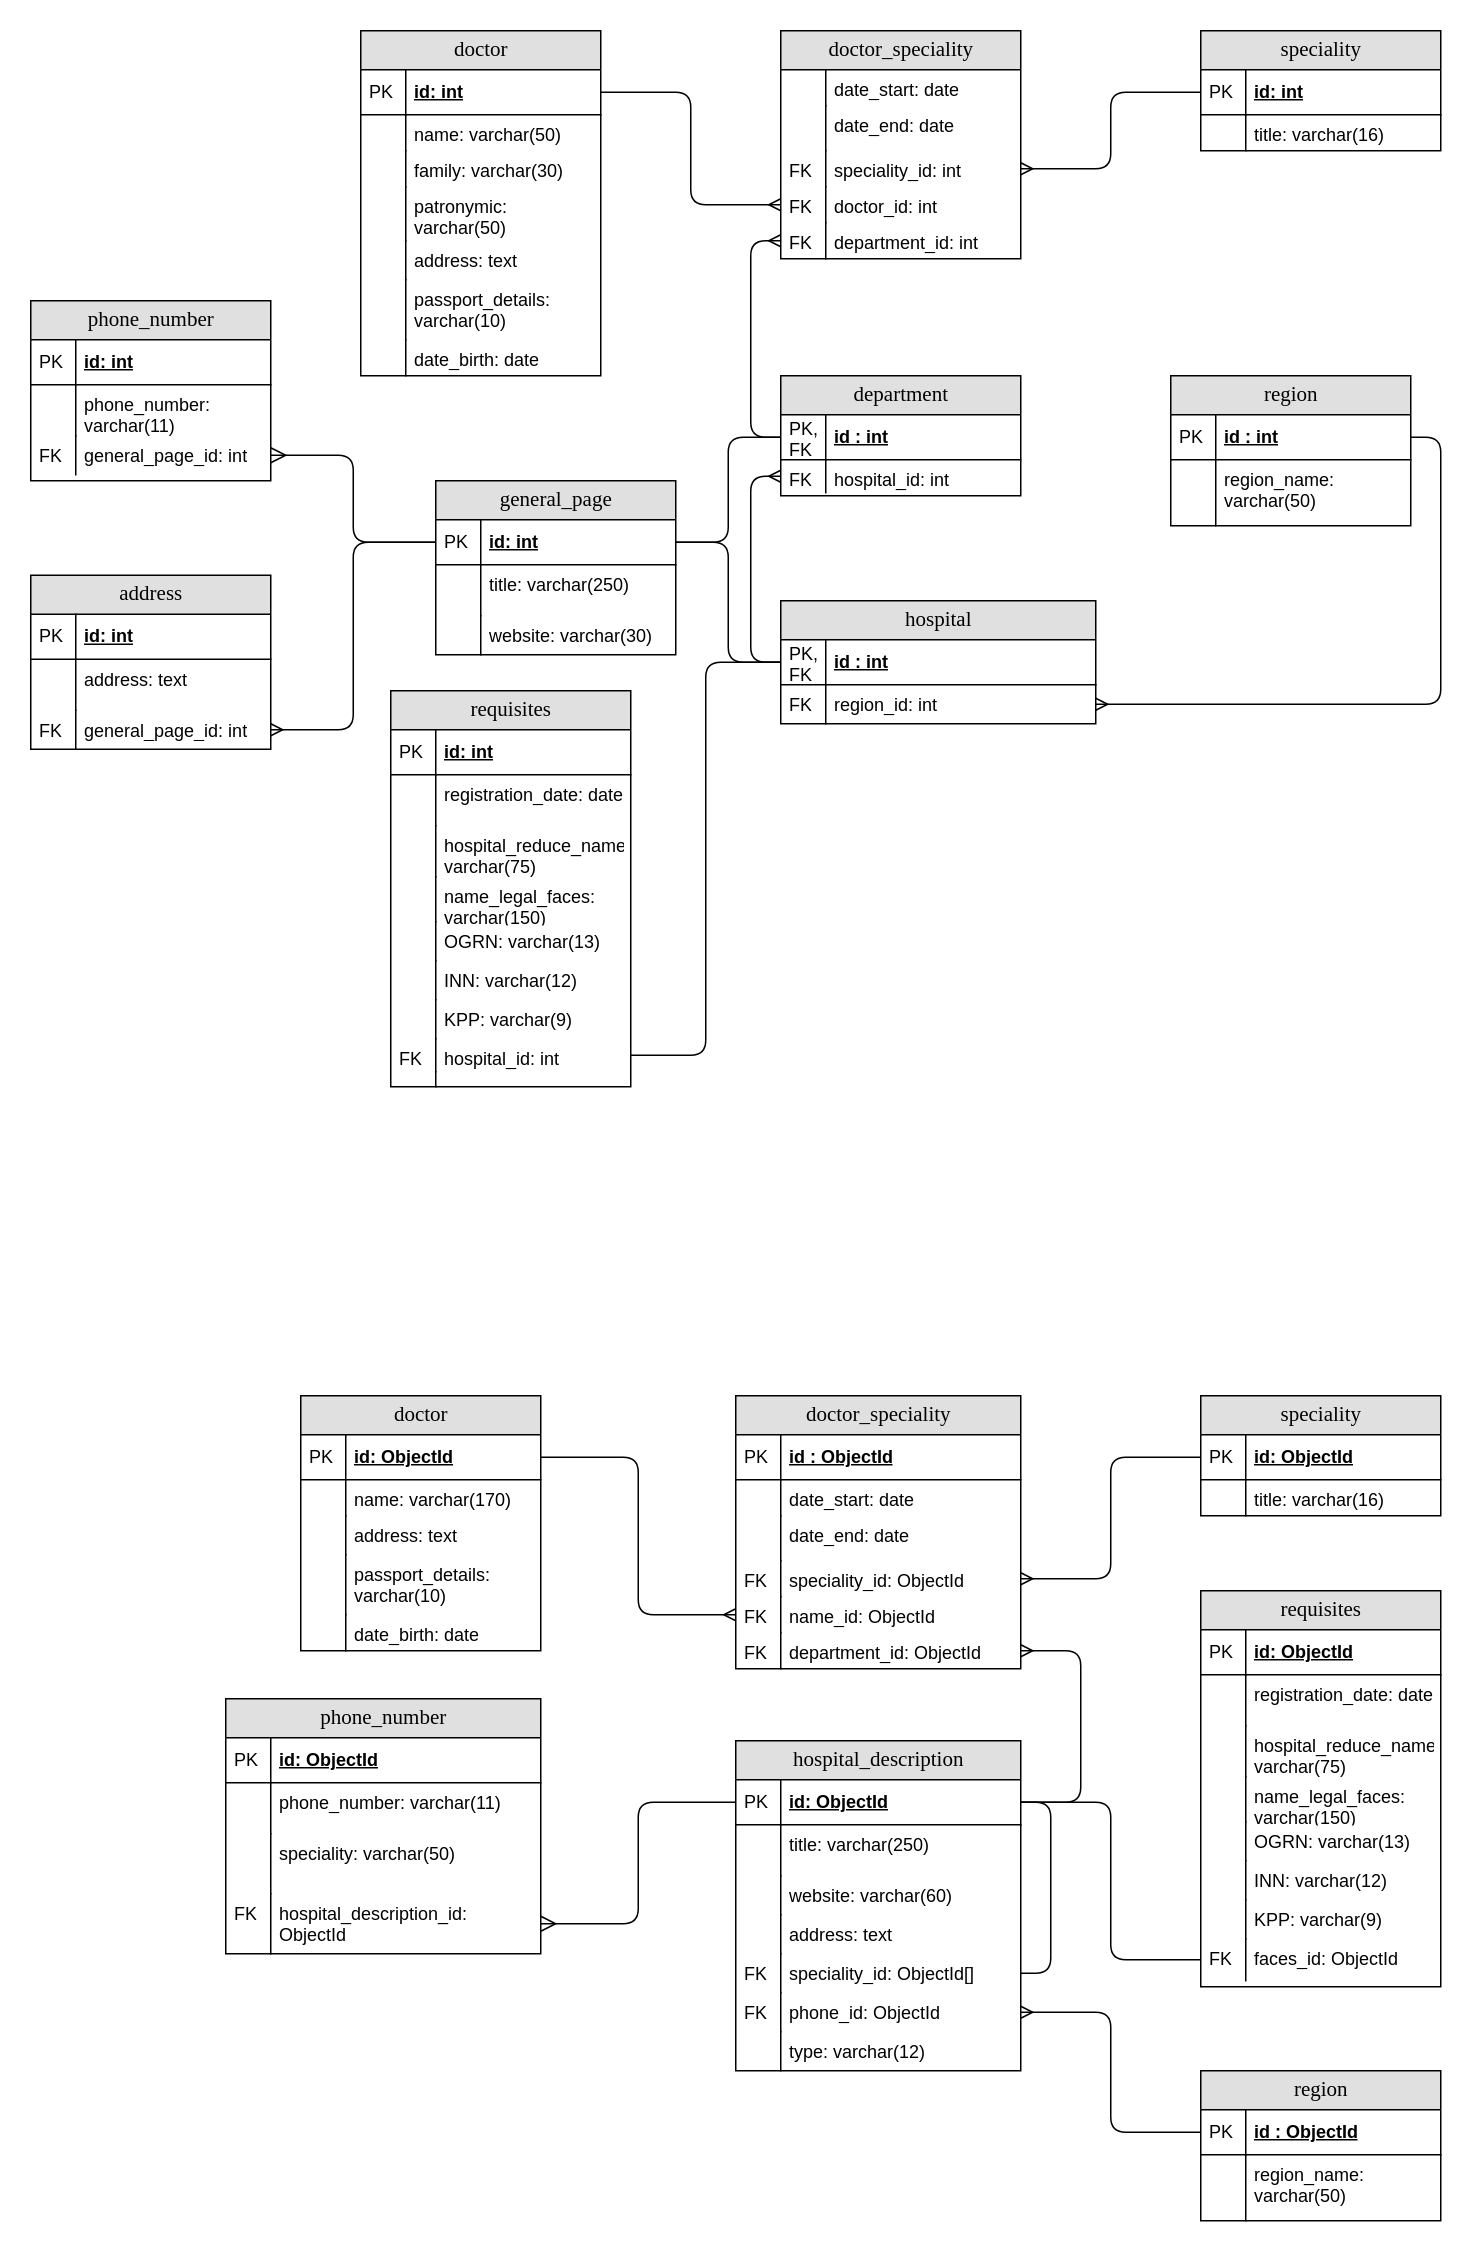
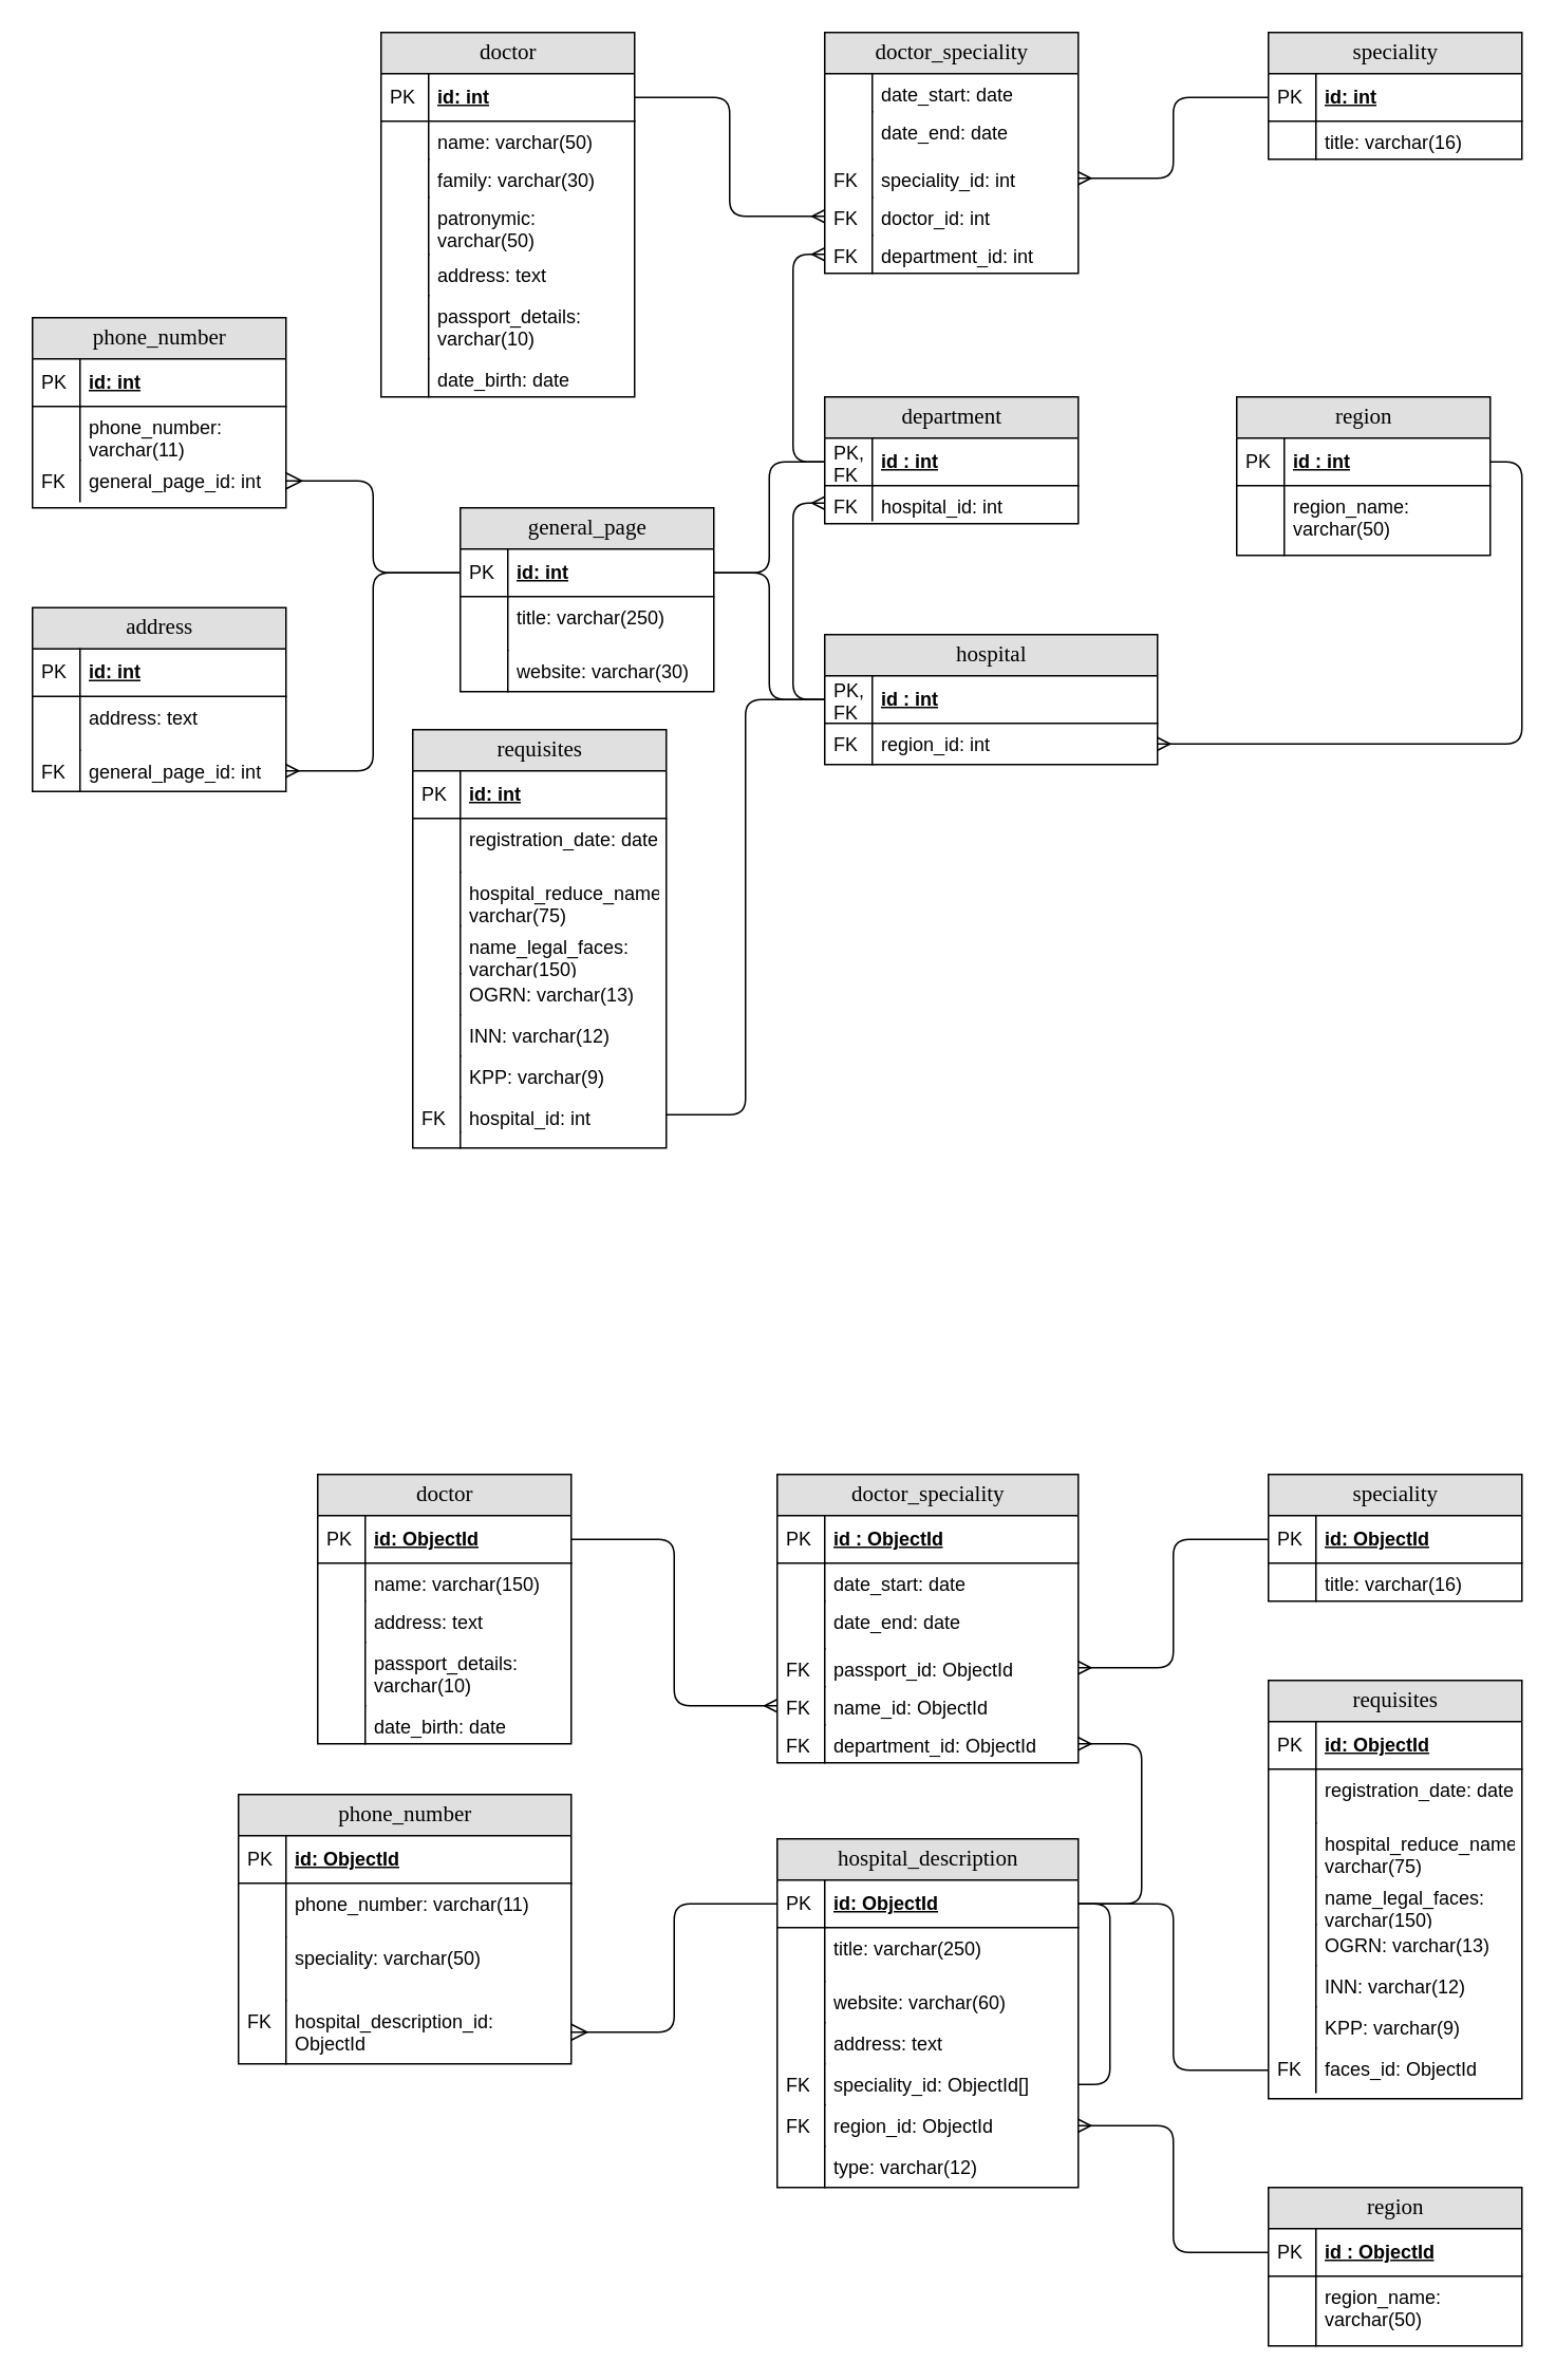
- <mxCell id="101" value="name: varchar(170)" style="shape=partialRectangle;top=0;left=0;right=0;bottom=0;html=1;align=left;verticalAlign=top;fillColor=none;spacingLeft=34;spacingRight=4;whiteSpace=wrap;overflow=hidden;rotatable=0;points=[[0,0.5],[1,0.5]];portConstraint=eastwest;dropTarget=0;" parent="98" vertex="1"><mxGeometry y="56" width="160" height="24" as="geometry" /></mxCell>
+ <mxCell id="101" value="name: varchar(150)" style="shape=partialRectangle;top=0;left=0;right=0;bottom=0;html=1;align=left;verticalAlign=top;fillColor=none;spacingLeft=34;spacingRight=4;whiteSpace=wrap;overflow=hidden;rotatable=0;points=[[0,0.5],[1,0.5]];portConstraint=eastwest;dropTarget=0;" parent="98" vertex="1"><mxGeometry y="56" width="160" height="24" as="geometry" /></mxCell>
- <mxCell id="121" value="speciality_id: ObjectId" style="shape=partialRectangle;top=0;left=0;right=0;bottom=0;html=1;align=left;verticalAlign=top;fillColor=none;spacingLeft=34;spacingRight=4;whiteSpace=wrap;overflow=hidden;rotatable=0;points=[[0,0.5],[1,0.5]];portConstraint=eastwest;dropTarget=0;" parent="114" vertex="1"><mxGeometry y="110" width="190" height="24" as="geometry" /></mxCell>
+ <mxCell id="121" value="passport_id: ObjectId" style="shape=partialRectangle;top=0;left=0;right=0;bottom=0;html=1;align=left;verticalAlign=top;fillColor=none;spacingLeft=34;spacingRight=4;whiteSpace=wrap;overflow=hidden;rotatable=0;points=[[0,0.5],[1,0.5]];portConstraint=eastwest;dropTarget=0;" parent="114" vertex="1"><mxGeometry y="110" width="190" height="24" as="geometry" /></mxCell>
- <mxCell id="172" value="phone_id: ObjectId" style="shape=partialRectangle;top=0;left=0;right=0;bottom=0;html=1;align=left;verticalAlign=top;fillColor=none;spacingLeft=34;spacingRight=4;whiteSpace=wrap;overflow=hidden;rotatable=0;points=[[0,0.5],[1,0.5]];portConstraint=eastwest;dropTarget=0;" vertex="1" parent="160"><mxGeometry y="168" width="190" height="26" as="geometry" /></mxCell>
+ <mxCell id="172" value="region_id: ObjectId" style="shape=partialRectangle;top=0;left=0;right=0;bottom=0;html=1;align=left;verticalAlign=top;fillColor=none;spacingLeft=34;spacingRight=4;whiteSpace=wrap;overflow=hidden;rotatable=0;points=[[0,0.5],[1,0.5]];portConstraint=eastwest;dropTarget=0;" vertex="1" parent="160"><mxGeometry y="168" width="190" height="26" as="geometry" /></mxCell>
